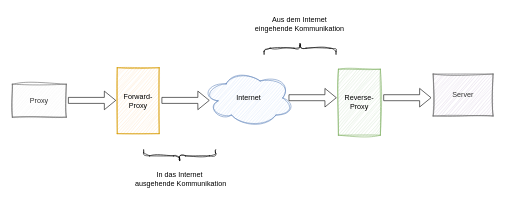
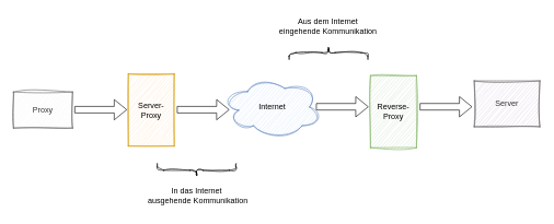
- <mxCell id="4" value="&lt;div&gt;Forward-&lt;/div&gt;&lt;div&gt;Proxy&lt;br&gt;&lt;/div&gt;" style="rounded=0;whiteSpace=wrap;html=1;shadow=0;sketch=1;curveFitting=1;jiggle=2;fillColor=#ffe6cc;strokeColor=#d79b00;" parent="1" vertex="1"><mxGeometry x="195" y="112.5" width="70" height="110" as="geometry" /></mxCell>
+ <mxCell id="4" value="&lt;div&gt;Server-&lt;/div&gt;&lt;div&gt;Proxy&lt;br&gt;&lt;/div&gt;" style="rounded=0;whiteSpace=wrap;html=1;shadow=0;sketch=1;curveFitting=1;jiggle=2;fillColor=#ffe6cc;strokeColor=#d79b00;" parent="1" vertex="1"><mxGeometry x="195" y="112.5" width="70" height="110" as="geometry" /></mxCell>
